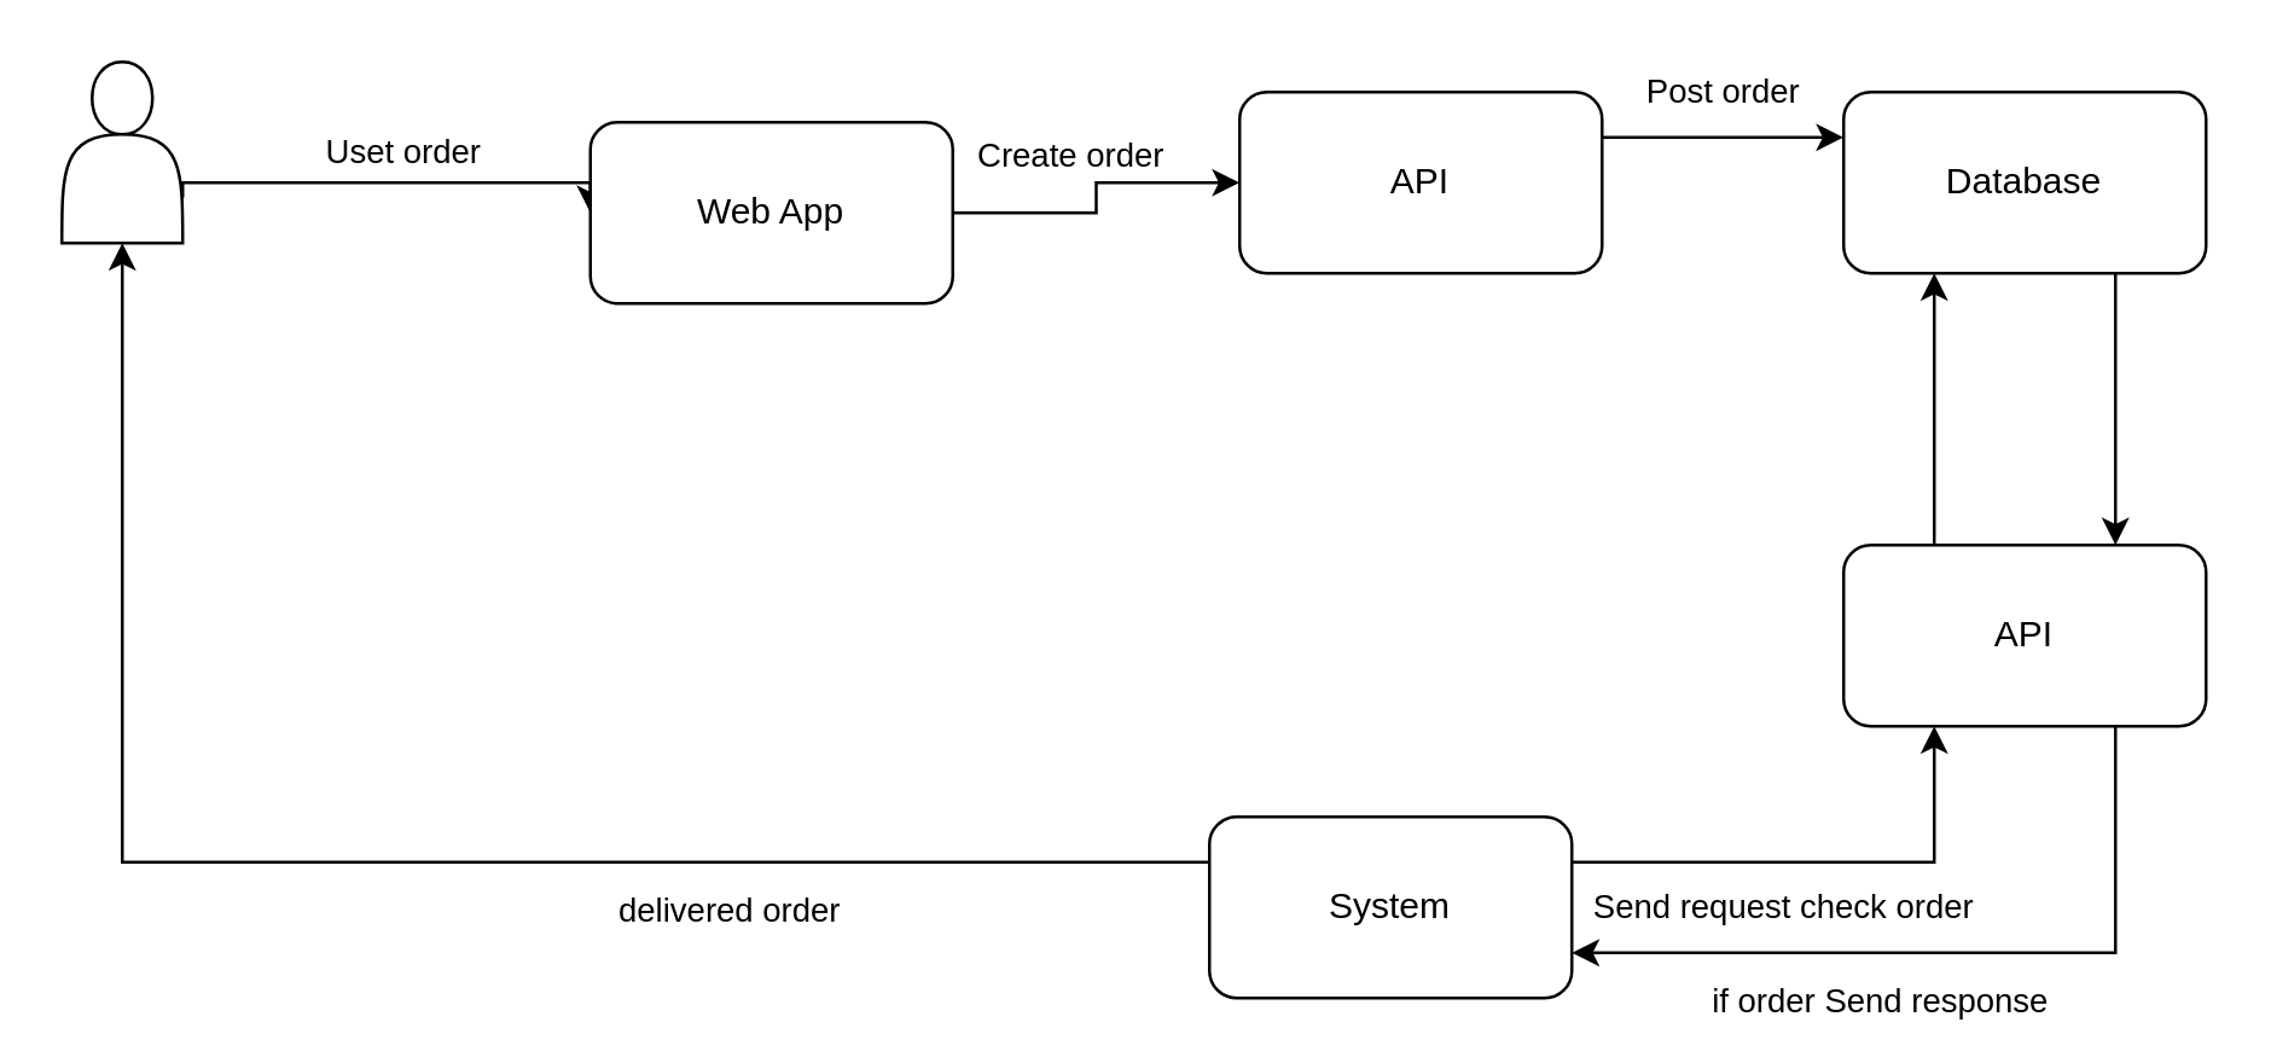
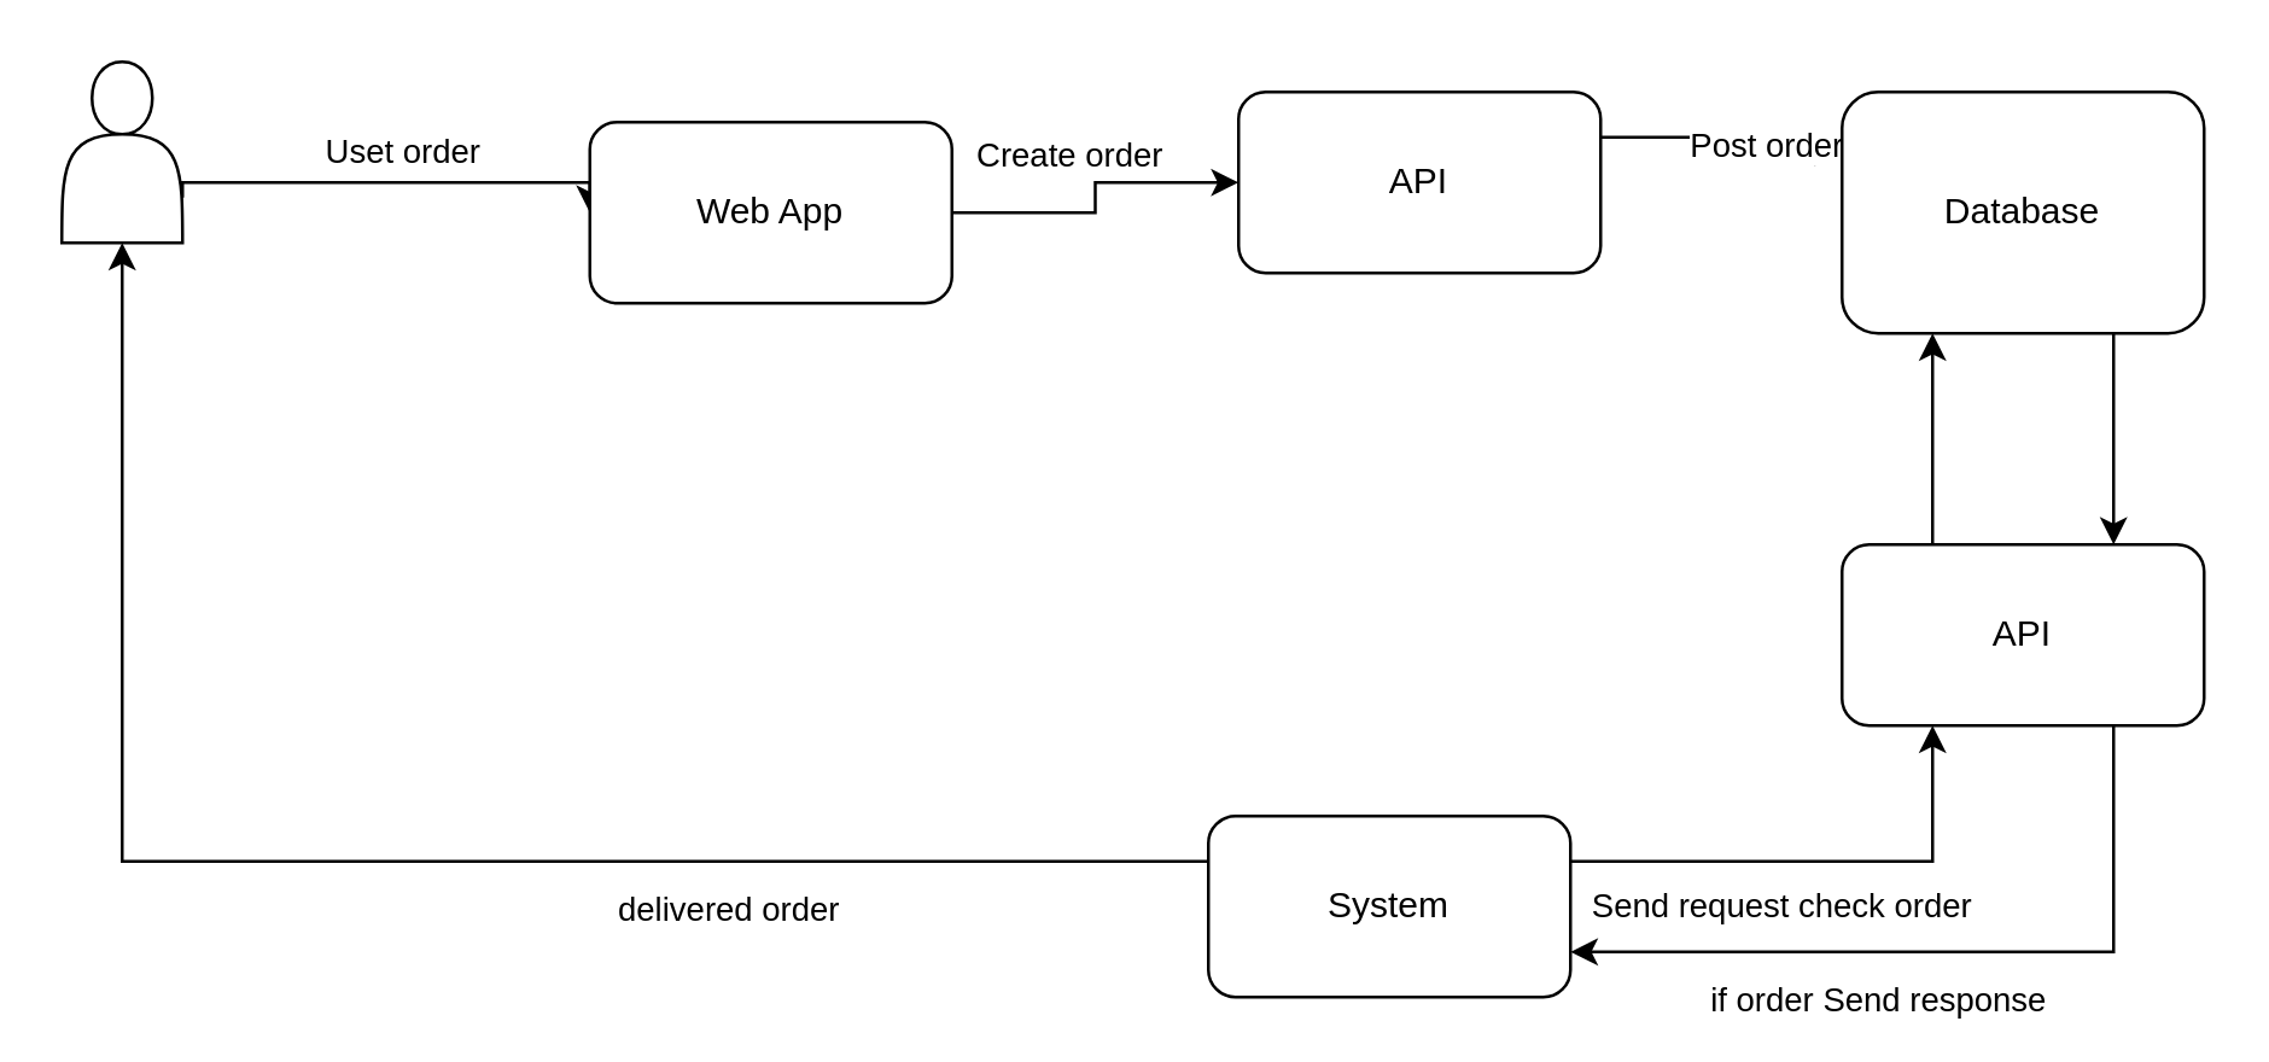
- <mxCell id="10" value="Database" style="rounded=1;whiteSpace=wrap;html=1;" vertex="1" parent="1"><mxGeometry x="610" y="30" width="120" height="60" as="geometry" /></mxCell>
+ <mxCell id="10" value="Database" style="rounded=1;whiteSpace=wrap;html=1;" vertex="1" parent="1"><mxGeometry x="610" y="30" width="120" height="80" as="geometry" /></mxCell>
